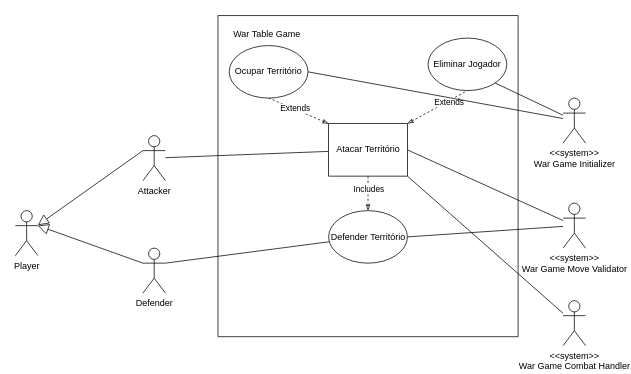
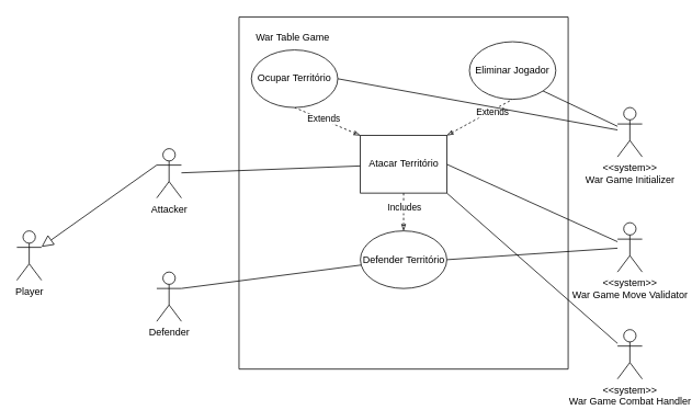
- <mxCell id="21" value="" style="rounded=0;orthogonalLoop=1;jettySize=auto;html=1;exitX=0;exitY=0.333;exitDx=0;exitDy=0;exitPerimeter=0;endArrow=block;endFill=0;entryX=1;entryY=0.333;entryDx=0;entryDy=0;entryPerimeter=0;endSize=12;" parent="1" source="23" target="8" edge="1"><mxGeometry relative="1" as="geometry"><mxPoint x="230" y="331" as="sourcePoint" /><mxPoint x="60" y="290" as="targetPoint" /></mxGeometry></mxCell>
